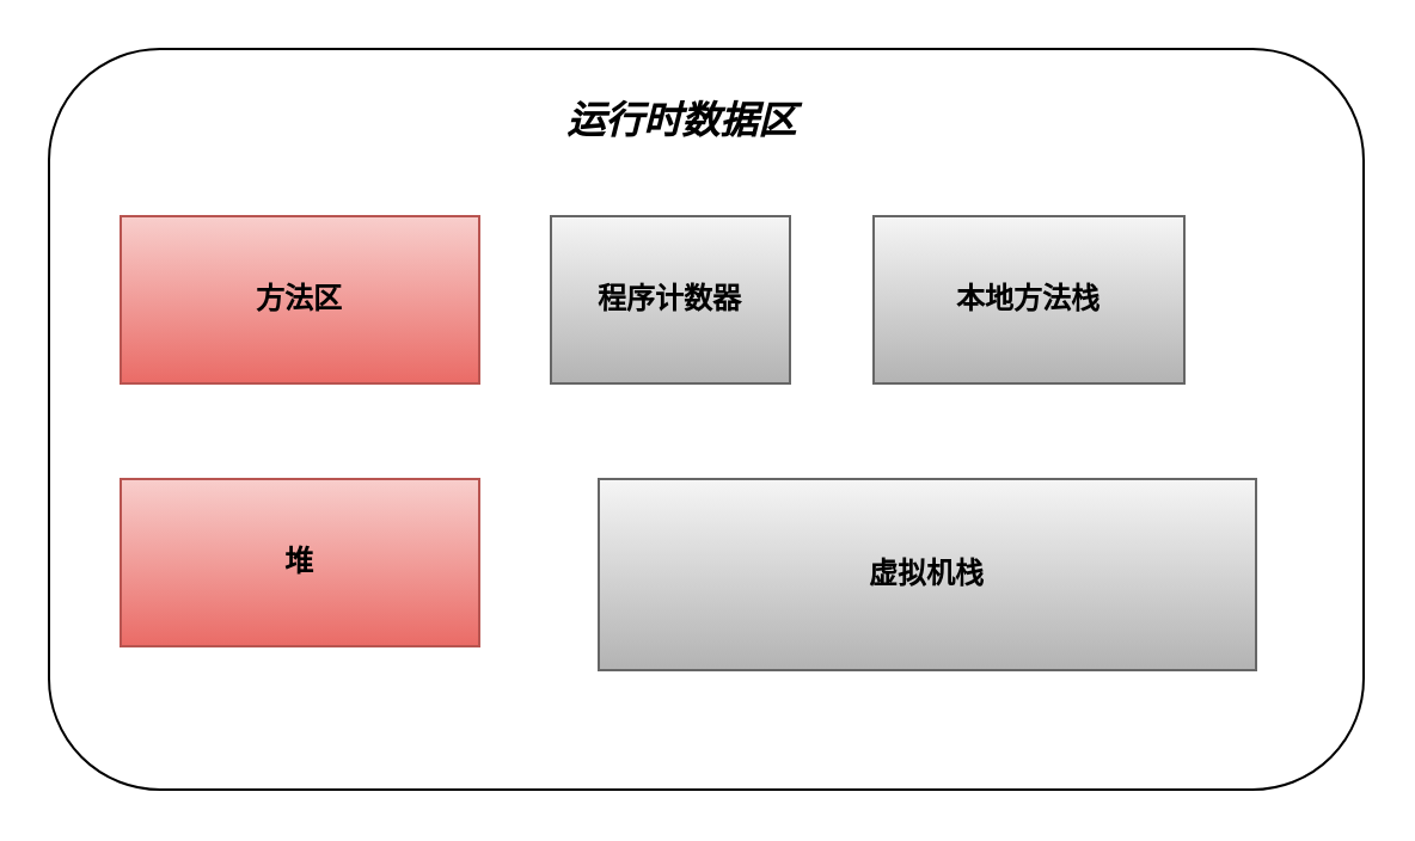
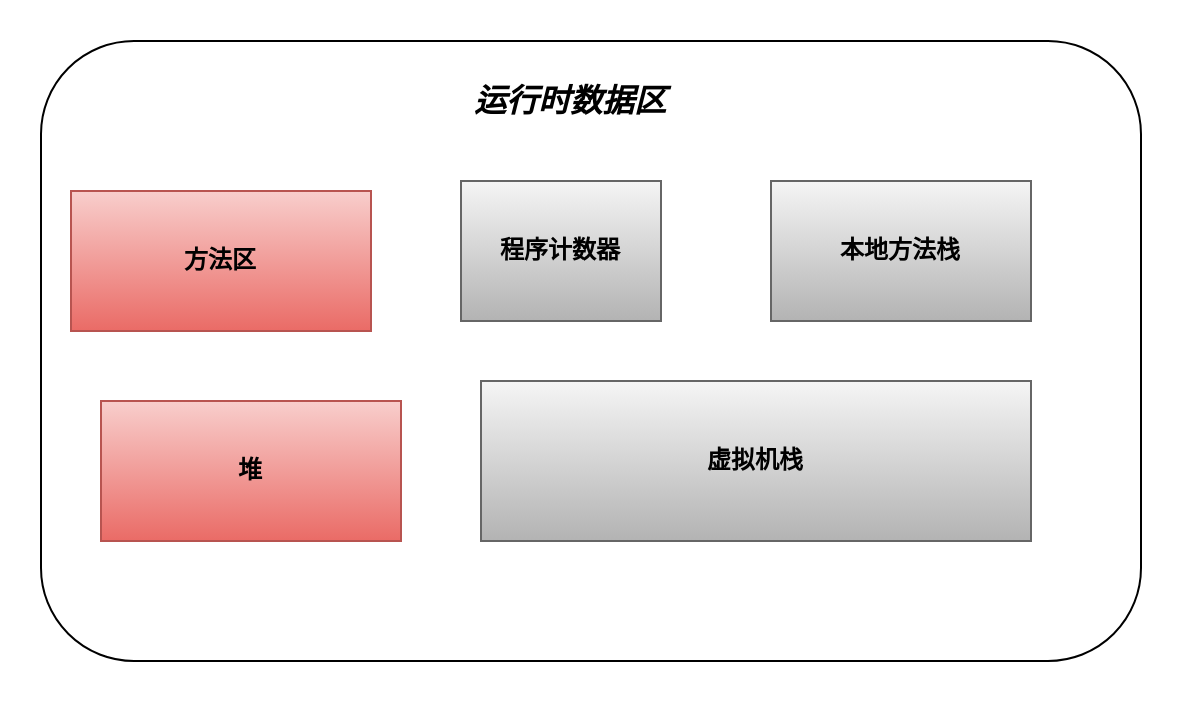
- <mxCell id="4" value="&lt;b&gt;方法区&lt;/b&gt;" style="rounded=0;whiteSpace=wrap;html=1;fillColor=#f8cecc;strokeColor=#b85450;gradientColor=#ea6b66;" vertex="1" parent="1"><mxGeometry x="50" y="90" width="150" height="70" as="geometry" /></mxCell>
+ <mxCell id="4" value="&lt;b&gt;方法区&lt;/b&gt;" style="rounded=0;whiteSpace=wrap;html=1;fillColor=#f8cecc;strokeColor=#b85450;gradientColor=#ea6b66;" vertex="1" parent="1"><mxGeometry x="35" y="95" width="150" height="70" as="geometry" /></mxCell>
- <mxCell id="8" value="&lt;span&gt;本地方法栈&lt;/span&gt;" style="rounded=0;whiteSpace=wrap;html=1;fontStyle=1;fillColor=#f5f5f5;gradientColor=#b3b3b3;strokeColor=#666666;" vertex="1" parent="1"><mxGeometry x="365" y="90" width="130" height="70" as="geometry" /></mxCell>
+ <mxCell id="8" value="&lt;span&gt;本地方法栈&lt;/span&gt;" style="rounded=0;whiteSpace=wrap;html=1;fontStyle=1;fillColor=#f5f5f5;gradientColor=#b3b3b3;strokeColor=#666666;" vertex="1" parent="1"><mxGeometry x="385" y="90" width="130" height="70" as="geometry" /></mxCell>
- <mxCell id="7" value="虚拟机栈" style="rounded=0;whiteSpace=wrap;html=1;fontStyle=1;fillColor=#f5f5f5;gradientColor=#b3b3b3;strokeColor=#666666;" vertex="1" parent="1"><mxGeometry x="250" y="200" width="275" height="80" as="geometry" /></mxCell>
+ <mxCell id="7" value="虚拟机栈" style="rounded=0;whiteSpace=wrap;html=1;fontStyle=1;fillColor=#f5f5f5;gradientColor=#b3b3b3;strokeColor=#666666;" vertex="1" parent="1"><mxGeometry x="240" y="190" width="275" height="80" as="geometry" /></mxCell>
